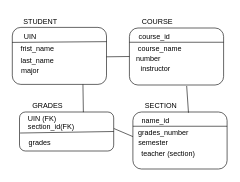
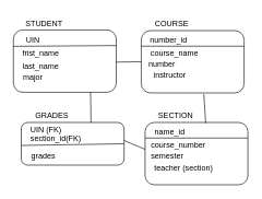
- <mxCell id="12" value="course_id" style="text;html=1;strokeColor=none;fillColor=none;align=center;verticalAlign=middle;whiteSpace=wrap;rounded=0;" vertex="1" parent="1"><mxGeometry x="227.18" y="45" width="60" height="30" as="geometry" /></mxCell>
+ <mxCell id="12" value="number_id" style="text;html=1;strokeColor=none;fillColor=none;align=center;verticalAlign=middle;whiteSpace=wrap;rounded=0;" vertex="1" parent="1"><mxGeometry x="227.18" y="45" width="60" height="30" as="geometry" /></mxCell>
- <mxCell id="21" value="grades_number" style="text;html=1;strokeColor=none;fillColor=none;align=center;verticalAlign=middle;whiteSpace=wrap;rounded=0;" vertex="1" parent="1"><mxGeometry x="241.82" y="206" width="60" height="30" as="geometry" /></mxCell>
+ <mxCell id="21" value="course_number" style="text;html=1;strokeColor=none;fillColor=none;align=center;verticalAlign=middle;whiteSpace=wrap;rounded=0;" vertex="1" parent="1"><mxGeometry x="241.82" y="206" width="60" height="30" as="geometry" /></mxCell>
